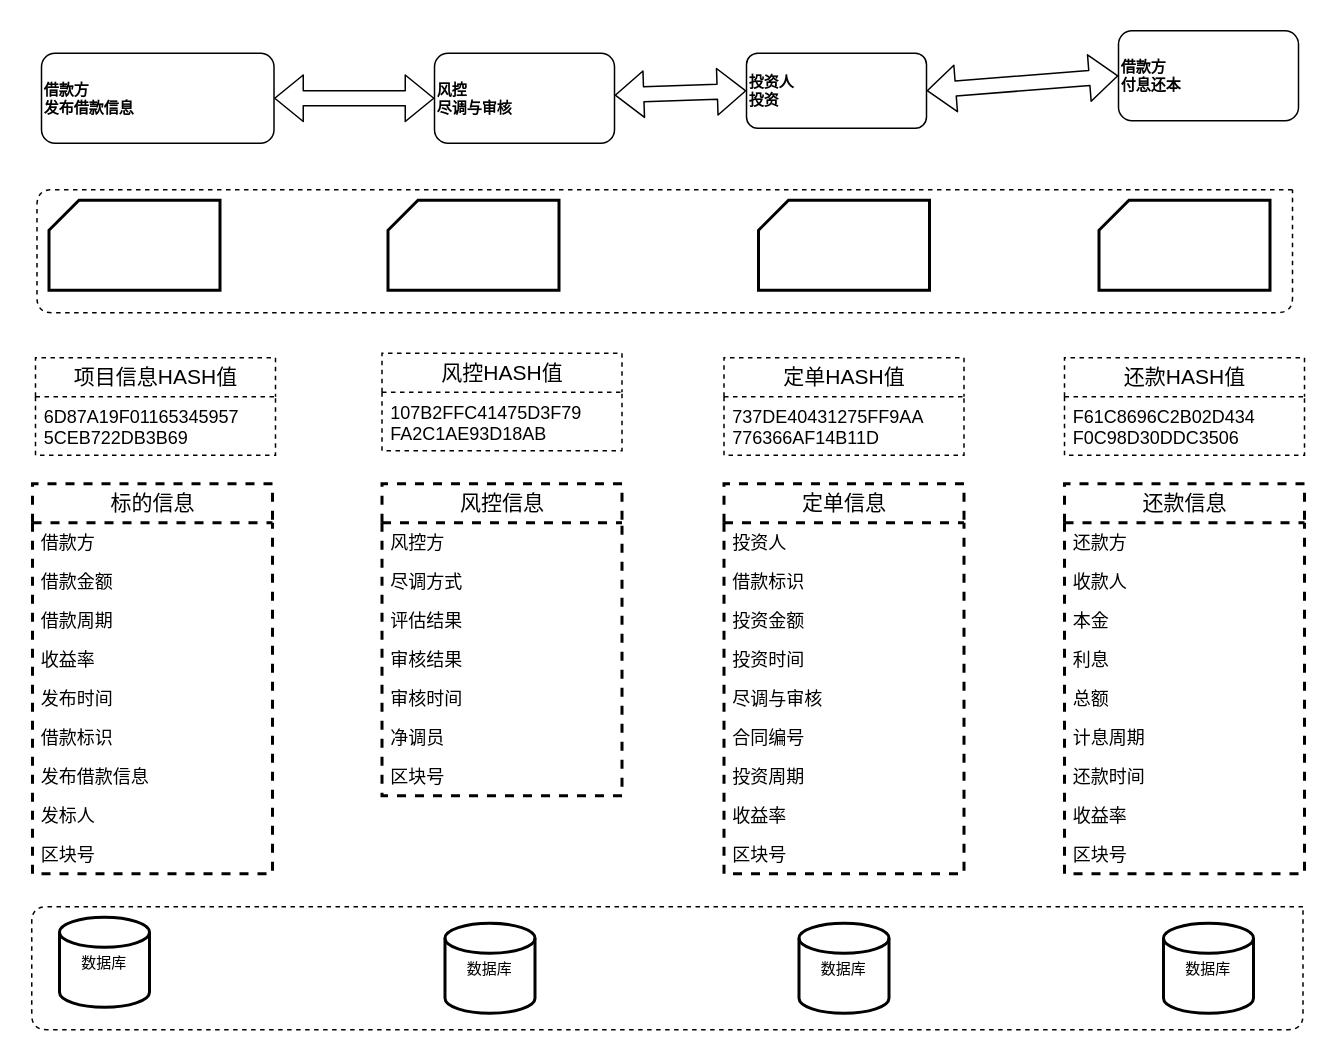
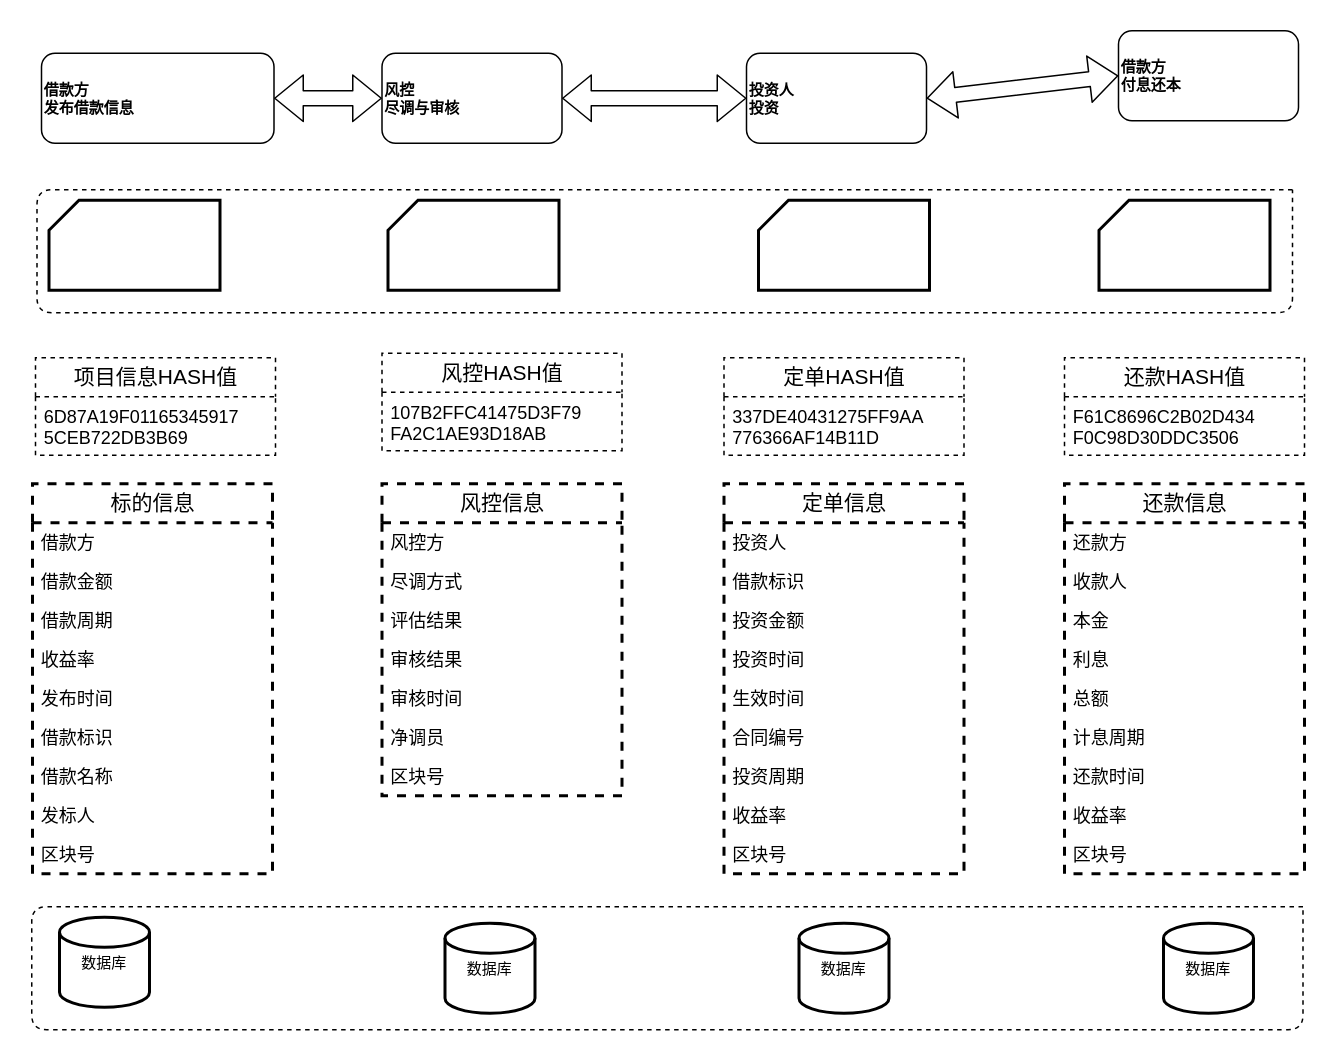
- <mxCell id="11" value="&lt;div&gt;&lt;font color=&quot;#000000&quot;&gt;&lt;b&gt;投资人&lt;/b&gt;&lt;/font&gt;&lt;/div&gt;&lt;div&gt;&lt;font color=&quot;#000000&quot;&gt;&lt;b&gt;投资&lt;/b&gt;&lt;/font&gt;&lt;/div&gt;" style="rounded=1;whiteSpace=wrap;html=1;labelBackgroundColor=#ffffff;strokeWidth=1;fontSize=10;fontColor=#B3B3B3;align=left;" parent="1" vertex="1"><mxGeometry x="497" y="35" width="120" height="50" as="geometry" /></mxCell>
+ <mxCell id="11" value="&lt;div&gt;&lt;font color=&quot;#000000&quot;&gt;&lt;b&gt;投资人&lt;/b&gt;&lt;/font&gt;&lt;/div&gt;&lt;div&gt;&lt;font color=&quot;#000000&quot;&gt;&lt;b&gt;投资&lt;/b&gt;&lt;/font&gt;&lt;/div&gt;" style="rounded=1;whiteSpace=wrap;html=1;labelBackgroundColor=#ffffff;strokeWidth=1;fontSize=10;fontColor=#B3B3B3;align=left;" parent="1" vertex="1"><mxGeometry x="497" y="35" width="120" height="60" as="geometry" /></mxCell>
- <mxCell id="8" value="&lt;div&gt;&lt;font color=&quot;#000000&quot;&gt;&lt;b&gt;风控&lt;/b&gt;&lt;/font&gt;&lt;/div&gt;&lt;div&gt;&lt;span style=&quot;color: rgb(0 , 0 , 0)&quot;&gt;&lt;b&gt;尽调与审核&lt;/b&gt;&lt;/span&gt;&lt;/div&gt;" style="rounded=1;whiteSpace=wrap;html=1;labelBackgroundColor=#ffffff;strokeWidth=1;fontSize=10;fontColor=#B3B3B3;align=left;" parent="1" vertex="1"><mxGeometry x="289" y="35" width="120" height="60" as="geometry" /></mxCell>
+ <mxCell id="8" value="&lt;div&gt;&lt;font color=&quot;#000000&quot;&gt;&lt;b&gt;风控&lt;/b&gt;&lt;/font&gt;&lt;/div&gt;&lt;div&gt;&lt;span style=&quot;color: rgb(0 , 0 , 0)&quot;&gt;&lt;b&gt;尽调与审核&lt;/b&gt;&lt;/span&gt;&lt;/div&gt;" style="rounded=1;whiteSpace=wrap;html=1;labelBackgroundColor=#ffffff;strokeWidth=1;fontSize=10;fontColor=#B3B3B3;align=left;" parent="1" vertex="1"><mxGeometry x="254" y="35" width="120" height="60" as="geometry" /></mxCell>
- <mxCell id="18" value="6D87A19F01165345957&#10;5CEB722DB3B69" style="text;strokeColor=none;fillColor=none;spacingLeft=4;spacingRight=4;overflow=hidden;rotatable=0;points=[[0,0.5],[1,0.5]];portConstraint=eastwest;fontSize=12;" parent="17" vertex="1"><mxGeometry y="26" width="160" height="39" as="geometry" /></mxCell>
+ <mxCell id="18" value="6D87A19F01165345917&#10;5CEB722DB3B69" style="text;strokeColor=none;fillColor=none;spacingLeft=4;spacingRight=4;overflow=hidden;rotatable=0;points=[[0,0.5],[1,0.5]];portConstraint=eastwest;fontSize=12;" parent="17" vertex="1"><mxGeometry y="26" width="160" height="39" as="geometry" /></mxCell>
- <mxCell id="20" value="737DE40431275FF9AA&#10;776366AF14B11D" style="text;strokeColor=none;fillColor=none;spacingLeft=4;spacingRight=4;overflow=hidden;rotatable=0;points=[[0,0.5],[1,0.5]];portConstraint=eastwest;fontSize=12;" parent="19" vertex="1"><mxGeometry y="26" width="160" height="39" as="geometry" /></mxCell>
+ <mxCell id="20" value="337DE40431275FF9AA&#10;776366AF14B11D" style="text;strokeColor=none;fillColor=none;spacingLeft=4;spacingRight=4;overflow=hidden;rotatable=0;points=[[0,0.5],[1,0.5]];portConstraint=eastwest;fontSize=12;" parent="19" vertex="1"><mxGeometry y="26" width="160" height="39" as="geometry" /></mxCell>
- <mxCell id="48" value="尽调与审核" style="text;strokeColor=none;fillColor=none;spacingLeft=4;spacingRight=4;overflow=hidden;rotatable=0;points=[[0,0.5],[1,0.5]];portConstraint=eastwest;fontSize=12;" parent="43" vertex="1"><mxGeometry y="130" width="160" height="26" as="geometry" /></mxCell>
+ <mxCell id="48" value="生效时间" style="text;strokeColor=none;fillColor=none;spacingLeft=4;spacingRight=4;overflow=hidden;rotatable=0;points=[[0,0.5],[1,0.5]];portConstraint=eastwest;fontSize=12;" parent="43" vertex="1"><mxGeometry y="130" width="160" height="26" as="geometry" /></mxCell>
- <mxCell id="32" value="发布借款信息" style="text;strokeColor=none;fillColor=none;spacingLeft=4;spacingRight=4;overflow=hidden;rotatable=0;points=[[0,0.5],[1,0.5]];portConstraint=eastwest;fontSize=12;" parent="25" vertex="1"><mxGeometry y="182" width="160" height="26" as="geometry" /></mxCell>
+ <mxCell id="32" value="借款名称" style="text;strokeColor=none;fillColor=none;spacingLeft=4;spacingRight=4;overflow=hidden;rotatable=0;points=[[0,0.5],[1,0.5]];portConstraint=eastwest;fontSize=12;" parent="25" vertex="1"><mxGeometry y="182" width="160" height="26" as="geometry" /></mxCell>
